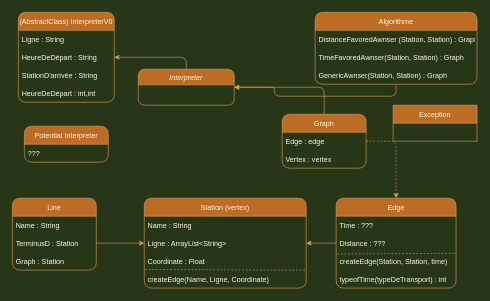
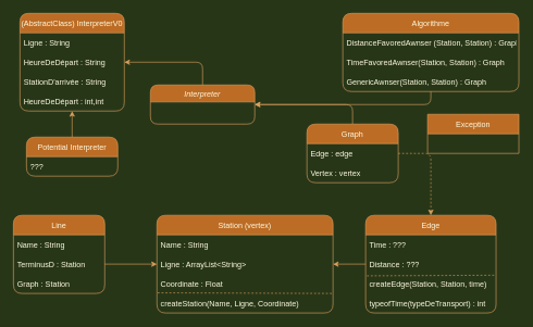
- <mxCell id="3" value="Interpreter" style="swimlane;fontStyle=2;align=center;verticalAlign=top;childLayout=stackLayout;horizontal=1;startSize=26;horizontalStack=0;resizeParent=1;resizeLast=0;collapsible=1;marginBottom=0;rounded=1;shadow=0;strokeWidth=1;fillColor=#BC6C25;strokeColor=#DDA15E;fontColor=#FEFAE0;" parent="1" vertex="1"><mxGeometry x="230" y="115" width="160" height="60" as="geometry"><mxRectangle x="230" y="140" width="160" height="26" as="alternateBounds" /></mxGeometry></mxCell>
+ <mxCell id="3" value="Interpreter" style="swimlane;fontStyle=2;align=center;verticalAlign=top;childLayout=stackLayout;horizontal=1;startSize=26;horizontalStack=0;resizeParent=1;resizeLast=0;collapsible=1;marginBottom=0;rounded=1;shadow=0;strokeWidth=1;fillColor=#BC6C25;strokeColor=#DDA15E;fontColor=#FEFAE0;" parent="1" vertex="1"><mxGeometry x="230" y="130" width="160" height="60" as="geometry"><mxRectangle x="230" y="140" width="160" height="26" as="alternateBounds" /></mxGeometry></mxCell>
+ <mxCell id="21" style="edgeStyle=orthogonalEdgeStyle;curved=0;rounded=1;sketch=0;orthogonalLoop=1;jettySize=auto;html=1;exitX=0.5;exitY=0;exitDx=0;exitDy=0;entryX=0.5;entryY=1;entryDx=0;entryDy=0;entryPerimeter=0;fontColor=#FEFAE0;strokeColor=#DDA15E;fillColor=#BC6C25;labelBackgroundColor=#283618;" edge="1" parent="1" source="22" target="20"><mxGeometry relative="1" as="geometry" /></mxCell>
- <mxCell id="9" value="createEdge(Name, Ligne, Coordinate)" style="text;strokeColor=none;fillColor=none;align=left;verticalAlign=middle;spacingLeft=4;spacingRight=4;overflow=hidden;points=[[0,0.5],[1,0.5]];portConstraint=eastwest;rotatable=0;rounded=1;sketch=0;fontColor=#FEFAE0;" vertex="1" parent="4"><mxGeometry y="120" width="270" height="30" as="geometry" /></mxCell>
+ <mxCell id="9" value="createStation(Name, Ligne, Coordinate)" style="text;strokeColor=none;fillColor=none;align=left;verticalAlign=middle;spacingLeft=4;spacingRight=4;overflow=hidden;points=[[0,0.5],[1,0.5]];portConstraint=eastwest;rotatable=0;rounded=1;sketch=0;fontColor=#FEFAE0;" vertex="1" parent="4"><mxGeometry y="120" width="270" height="30" as="geometry" /></mxCell>
